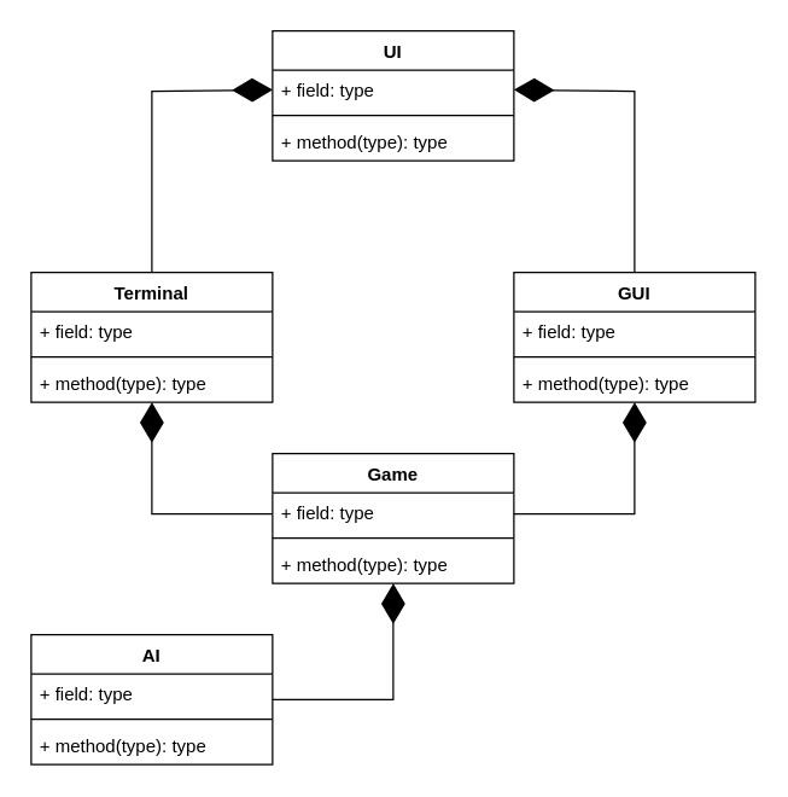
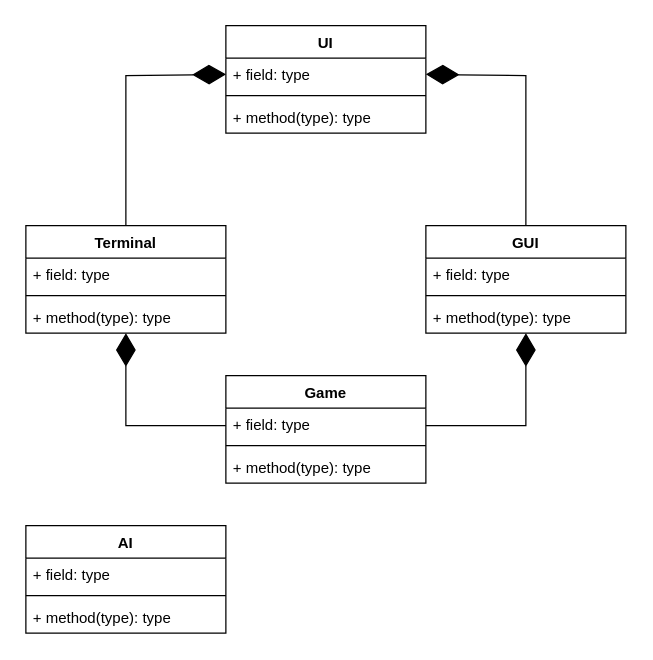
- <mxCell id="26" value="" style="endArrow=diamondThin;endFill=1;endSize=24;html=1;rounded=0;" edge="1" parent="1" source="22" target="2"><mxGeometry width="160" relative="1" as="geometry"><mxPoint x="150" y="510" as="sourcePoint" /><mxPoint x="310" y="510" as="targetPoint" /><Array as="points"><mxPoint x="260" y="463" /></Array></mxGeometry></mxCell>
